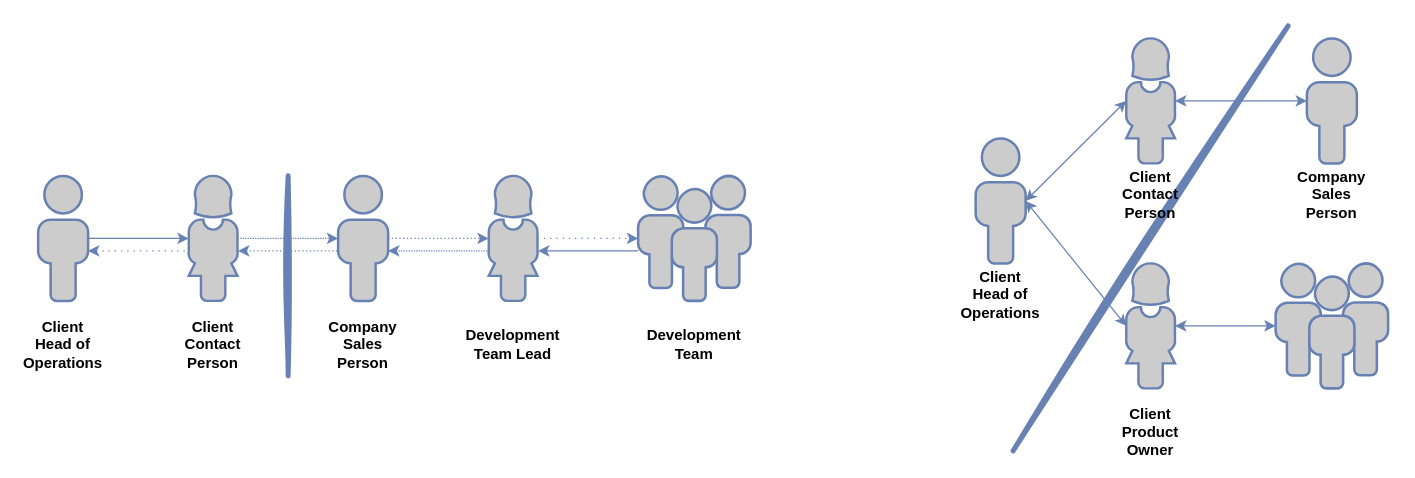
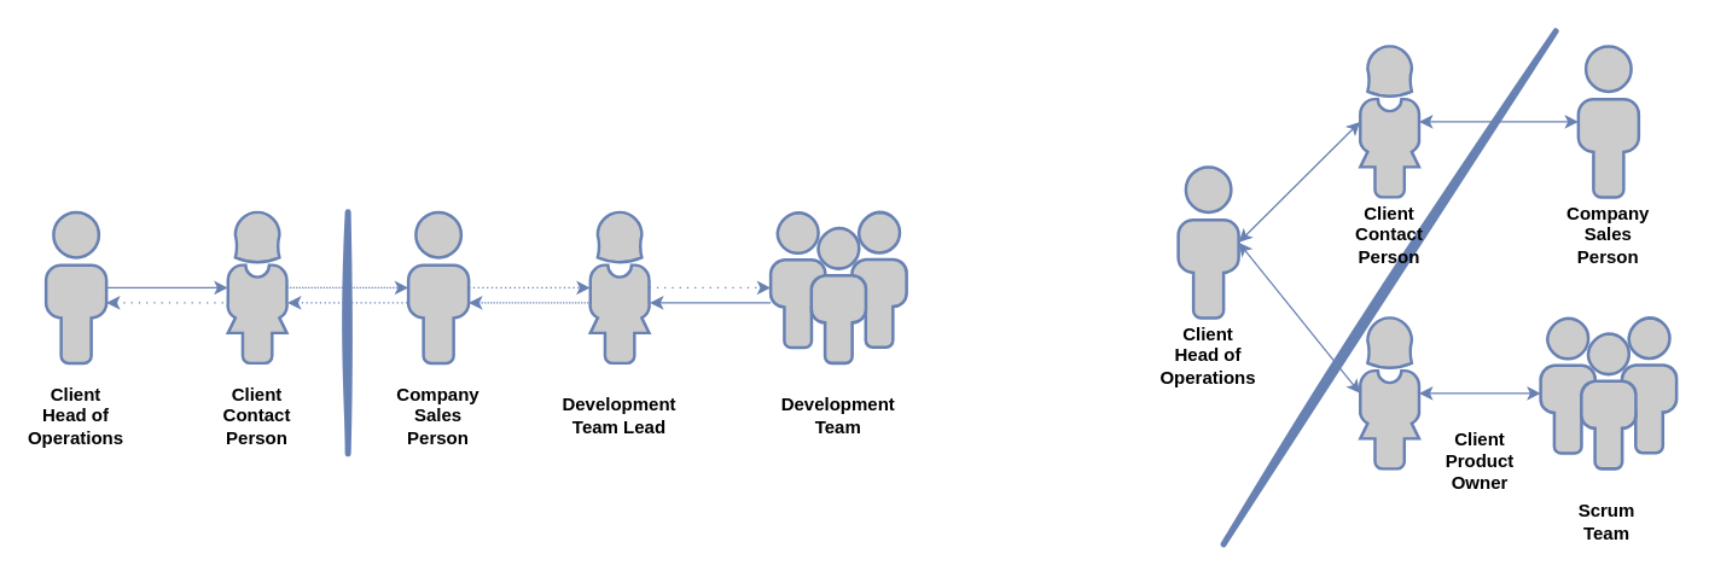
- <mxCell id="32" value="Client&lt;br&gt;Product&lt;br&gt;Owner" style="text;html=1;strokeColor=none;fillColor=none;align=center;verticalAlign=middle;whiteSpace=wrap;rounded=0;fontStyle=1;fontColor=#000000;fontFamily=Helvetica;" parent="1" vertex="1"><mxGeometry x="890" y="330" width="60" height="30" as="geometry" /></mxCell>
+ <mxCell id="32" value="Client&lt;br&gt;Product&lt;br&gt;Owner" style="text;html=1;strokeColor=none;fillColor=none;align=center;verticalAlign=middle;whiteSpace=wrap;rounded=0;fontStyle=1;fontColor=#000000;fontFamily=Helvetica;" parent="1" vertex="1"><mxGeometry x="950" y="290" width="60" height="30" as="geometry" /></mxCell>
+ <mxCell id="34" value="Scrum Team" style="text;html=1;strokeColor=none;fillColor=none;align=center;verticalAlign=middle;whiteSpace=wrap;rounded=0;fontStyle=1;fontColor=#000000;fontFamily=Helvetica;" parent="1" vertex="1"><mxGeometry x="1034" y="330" width="60" height="30" as="geometry" /></mxCell>
